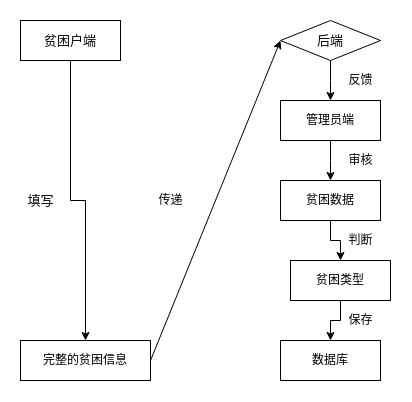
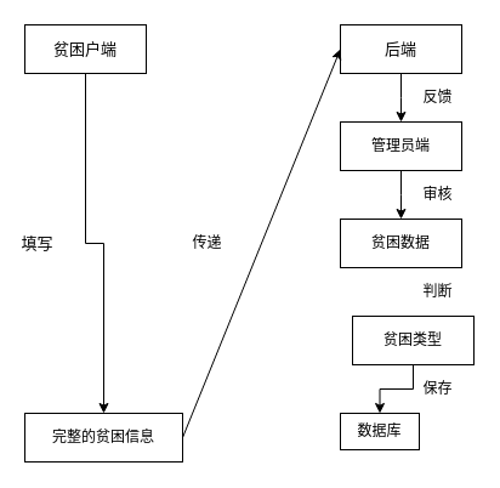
- <mxCell id="7" value="&lt;font style=&quot;font-size: 13px&quot;&gt;后端&lt;/font&gt;" style="rhombus;whiteSpace=wrap;html=1;" parent="1" vertex="1"><mxGeometry x="280" y="20" width="100" height="40" as="geometry" /></mxCell>
+ <mxCell id="7" value="&lt;font style=&quot;font-size: 13px&quot;&gt;后端&lt;/font&gt;" style="rounded=0;whiteSpace=wrap;html=1;" parent="1" vertex="1"><mxGeometry x="280" y="20" width="100" height="40" as="geometry" /></mxCell>
- <mxCell id="5" value="&lt;font style=&quot;font-size: 13px&quot;&gt;填写&lt;/font&gt;" style="text;html=1;align=center;verticalAlign=middle;resizable=0;points=[];autosize=1;strokeColor=none;" parent="1" vertex="1"><mxGeometry x="20" y="190" width="40" height="20" as="geometry" /></mxCell>
+ <mxCell id="5" value="&lt;font style=&quot;font-size: 13px&quot;&gt;填写&lt;/font&gt;" style="text;html=1;align=center;verticalAlign=middle;resizable=0;points=[];autosize=1;strokeColor=none;" parent="1" vertex="1"><mxGeometry x="10" y="190" width="40" height="20" as="geometry" /></mxCell>
- <mxCell id="13" value="" style="edgeStyle=orthogonalEdgeStyle;rounded=0;orthogonalLoop=1;jettySize=auto;html=1;" parent="1" source="14" target="17" edge="1"><mxGeometry relative="1" as="geometry" /></mxCell>
- <mxCell id="19" value="数据库" style="rounded=0;whiteSpace=wrap;html=1;" parent="1" vertex="1"><mxGeometry x="280" y="340" width="100" height="40" as="geometry" /></mxCell>
+ <mxCell id="19" value="数据库" style="rounded=0;whiteSpace=wrap;html=1;" parent="1" vertex="1"><mxGeometry x="280" y="340" width="65" height="30" as="geometry" /></mxCell>
